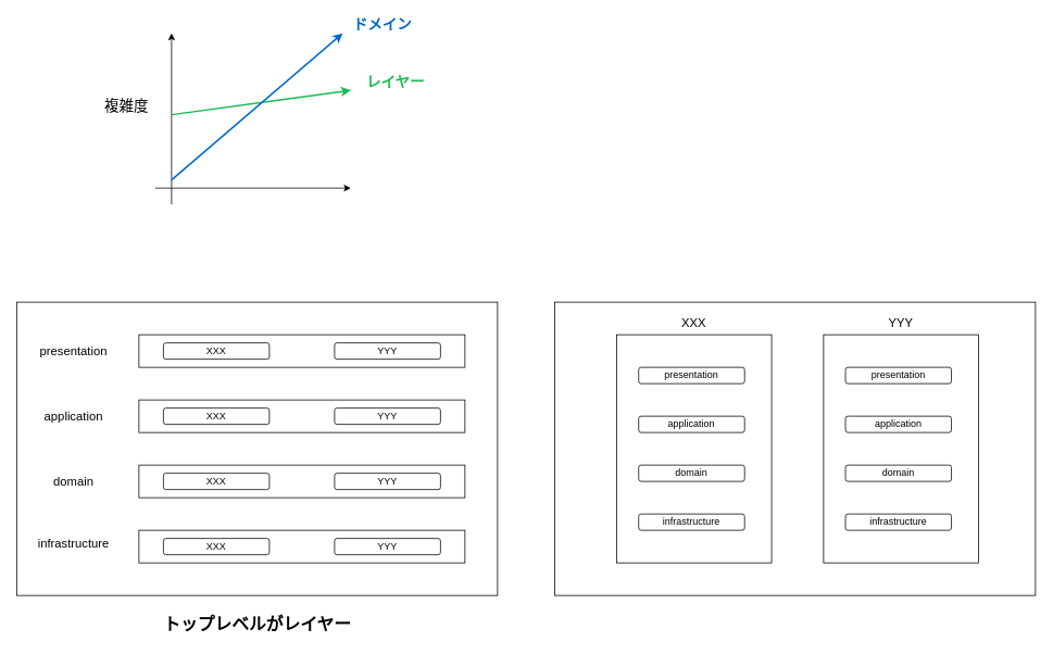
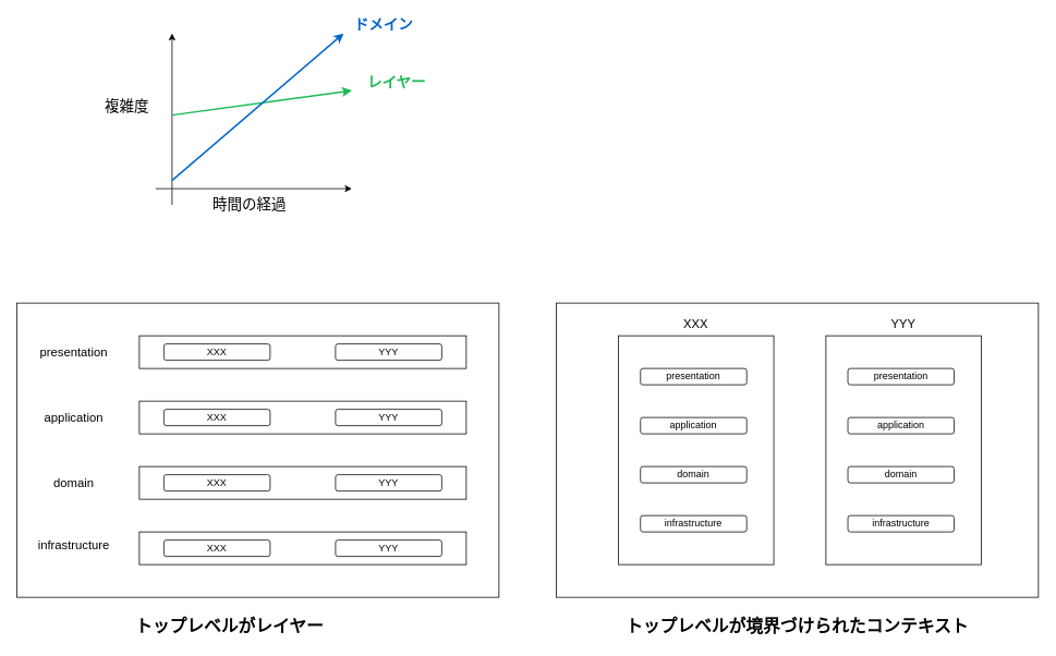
+ <mxCell id="3" value="&lt;font style=&quot;font-size: 18px&quot;&gt;時間の経過&lt;/font&gt;" style="text;html=1;strokeColor=none;fillColor=none;align=center;verticalAlign=middle;whiteSpace=wrap;rounded=0;" parent="1" vertex="1"><mxGeometry x="240" y="240" width="130" height="20" as="geometry" /></mxCell>
- <mxCell id="27" value="&lt;font style=&quot;font-size: 21px&quot;&gt;&lt;b&gt;トップレベルがレイヤー&lt;/b&gt;&lt;/font&gt;" style="text;html=1;strokeColor=none;fillColor=none;align=center;verticalAlign=middle;whiteSpace=wrap;rounded=0;fontSize=15;" vertex="1" parent="1"><mxGeometry x="162.5" y="750" width="305" height="30" as="geometry" /></mxCell>
+ <mxCell id="27" value="&lt;font style=&quot;font-size: 21px&quot;&gt;&lt;b&gt;トップレベルがレイヤー&lt;/b&gt;&lt;/font&gt;" style="text;html=1;strokeColor=none;fillColor=none;align=center;verticalAlign=middle;whiteSpace=wrap;rounded=0;fontSize=15;" vertex="1" parent="1"><mxGeometry x="127.5" y="750" width="305" height="30" as="geometry" /></mxCell>
+ <mxCell id="40" value="&lt;font style=&quot;font-size: 21px&quot;&gt;&lt;b&gt;トップレベルが境界づけられたコンテキスト&lt;/b&gt;&lt;/font&gt;" style="text;html=1;strokeColor=none;fillColor=none;align=center;verticalAlign=middle;whiteSpace=wrap;rounded=0;fontSize=15;" vertex="1" parent="1"><mxGeometry x="756.25" y="750" width="437.5" height="30" as="geometry" /></mxCell>
